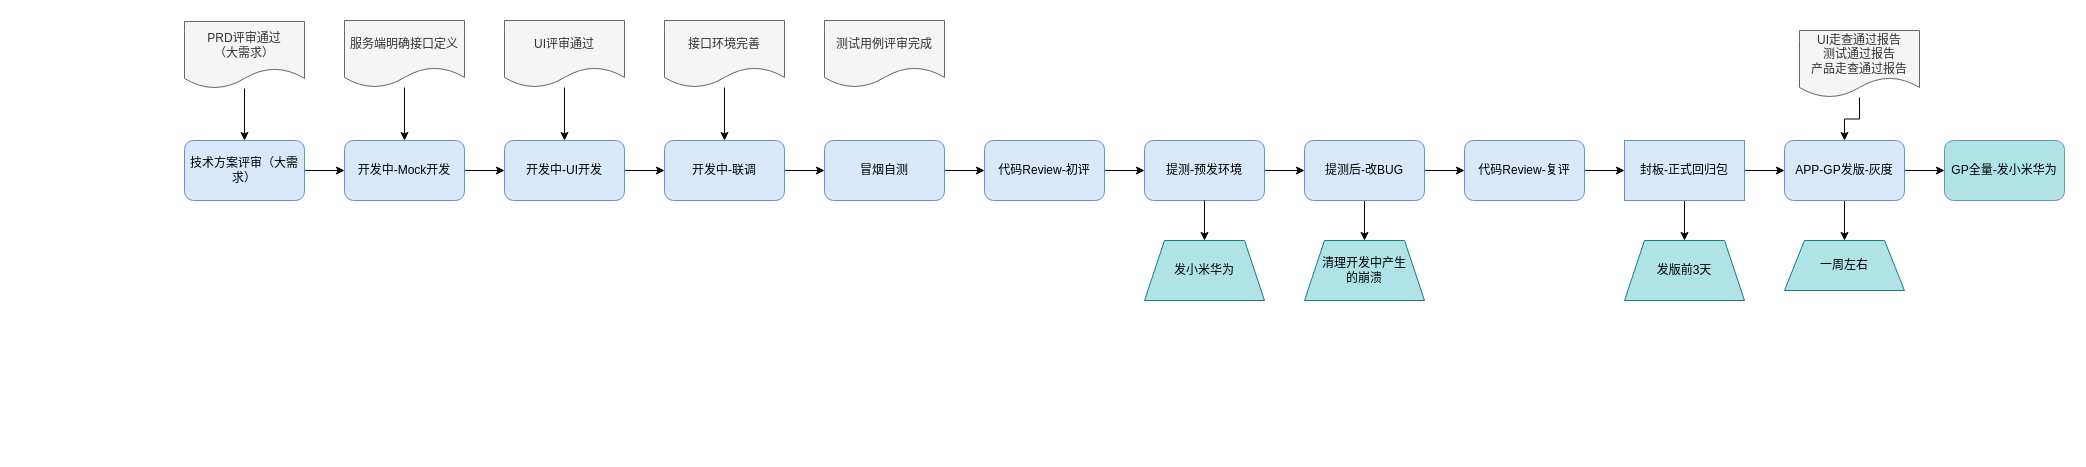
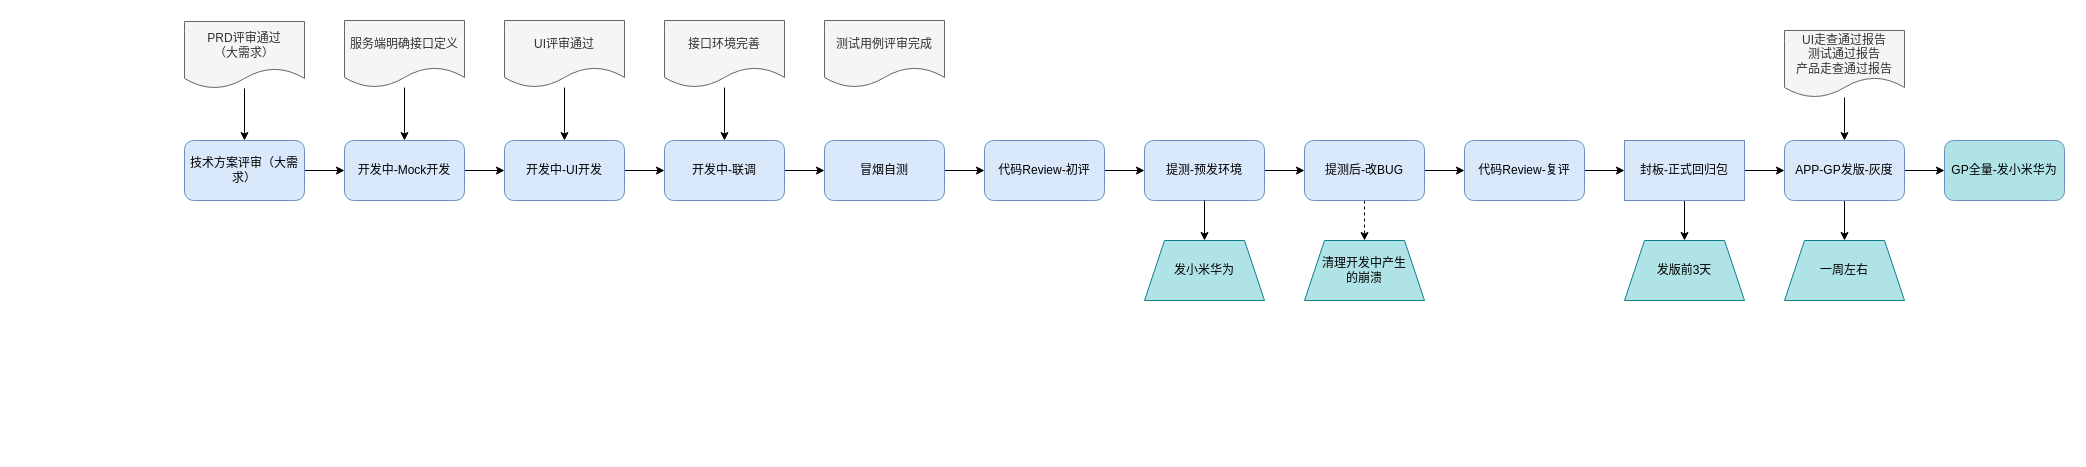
- <mxCell id="50" value="UI走查通过报告&lt;br&gt;测试通过报告&lt;br&gt;产品走查通过报告" style="shape=document;whiteSpace=wrap;html=1;boundedLbl=1;fillColor=#f5f5f5;strokeColor=#666666;fontColor=#333333;align=center;" parent="1" vertex="1"><mxGeometry x="1799" y="30" width="120" height="67" as="geometry" /></mxCell>
+ <mxCell id="50" value="UI走查通过报告&lt;br&gt;测试通过报告&lt;br&gt;产品走查通过报告" style="shape=document;whiteSpace=wrap;html=1;boundedLbl=1;fillColor=#f5f5f5;strokeColor=#666666;fontColor=#333333;align=center;" parent="1" vertex="1"><mxGeometry x="1784" y="30" width="120" height="67" as="geometry" /></mxCell>
- <mxCell id="32" value="" style="edgeStyle=orthogonalEdgeStyle;rounded=0;orthogonalLoop=1;jettySize=auto;html=1;" parent="1" source="33" target="51" edge="1"><mxGeometry relative="1" as="geometry" /></mxCell>
+ <mxCell id="32" value="" style="edgeStyle=orthogonalEdgeStyle;rounded=0;orthogonalLoop=1;jettySize=auto;html=1;dashed=1;" parent="1" source="33" target="51" edge="1"><mxGeometry relative="1" as="geometry" /></mxCell>
- <mxCell id="53" value="一周左右" style="shape=trapezoid;perimeter=trapezoidPerimeter;whiteSpace=wrap;html=1;fixedSize=1;fillColor=#b0e3e6;strokeColor=#0e8088;" parent="1" vertex="1"><mxGeometry x="1784" y="240" width="120" height="50" as="geometry" /></mxCell>
+ <mxCell id="53" value="一周左右" style="shape=trapezoid;perimeter=trapezoidPerimeter;whiteSpace=wrap;html=1;fixedSize=1;fillColor=#b0e3e6;strokeColor=#0e8088;" parent="1" vertex="1"><mxGeometry x="1784" y="240" width="120" height="60" as="geometry" /></mxCell>
